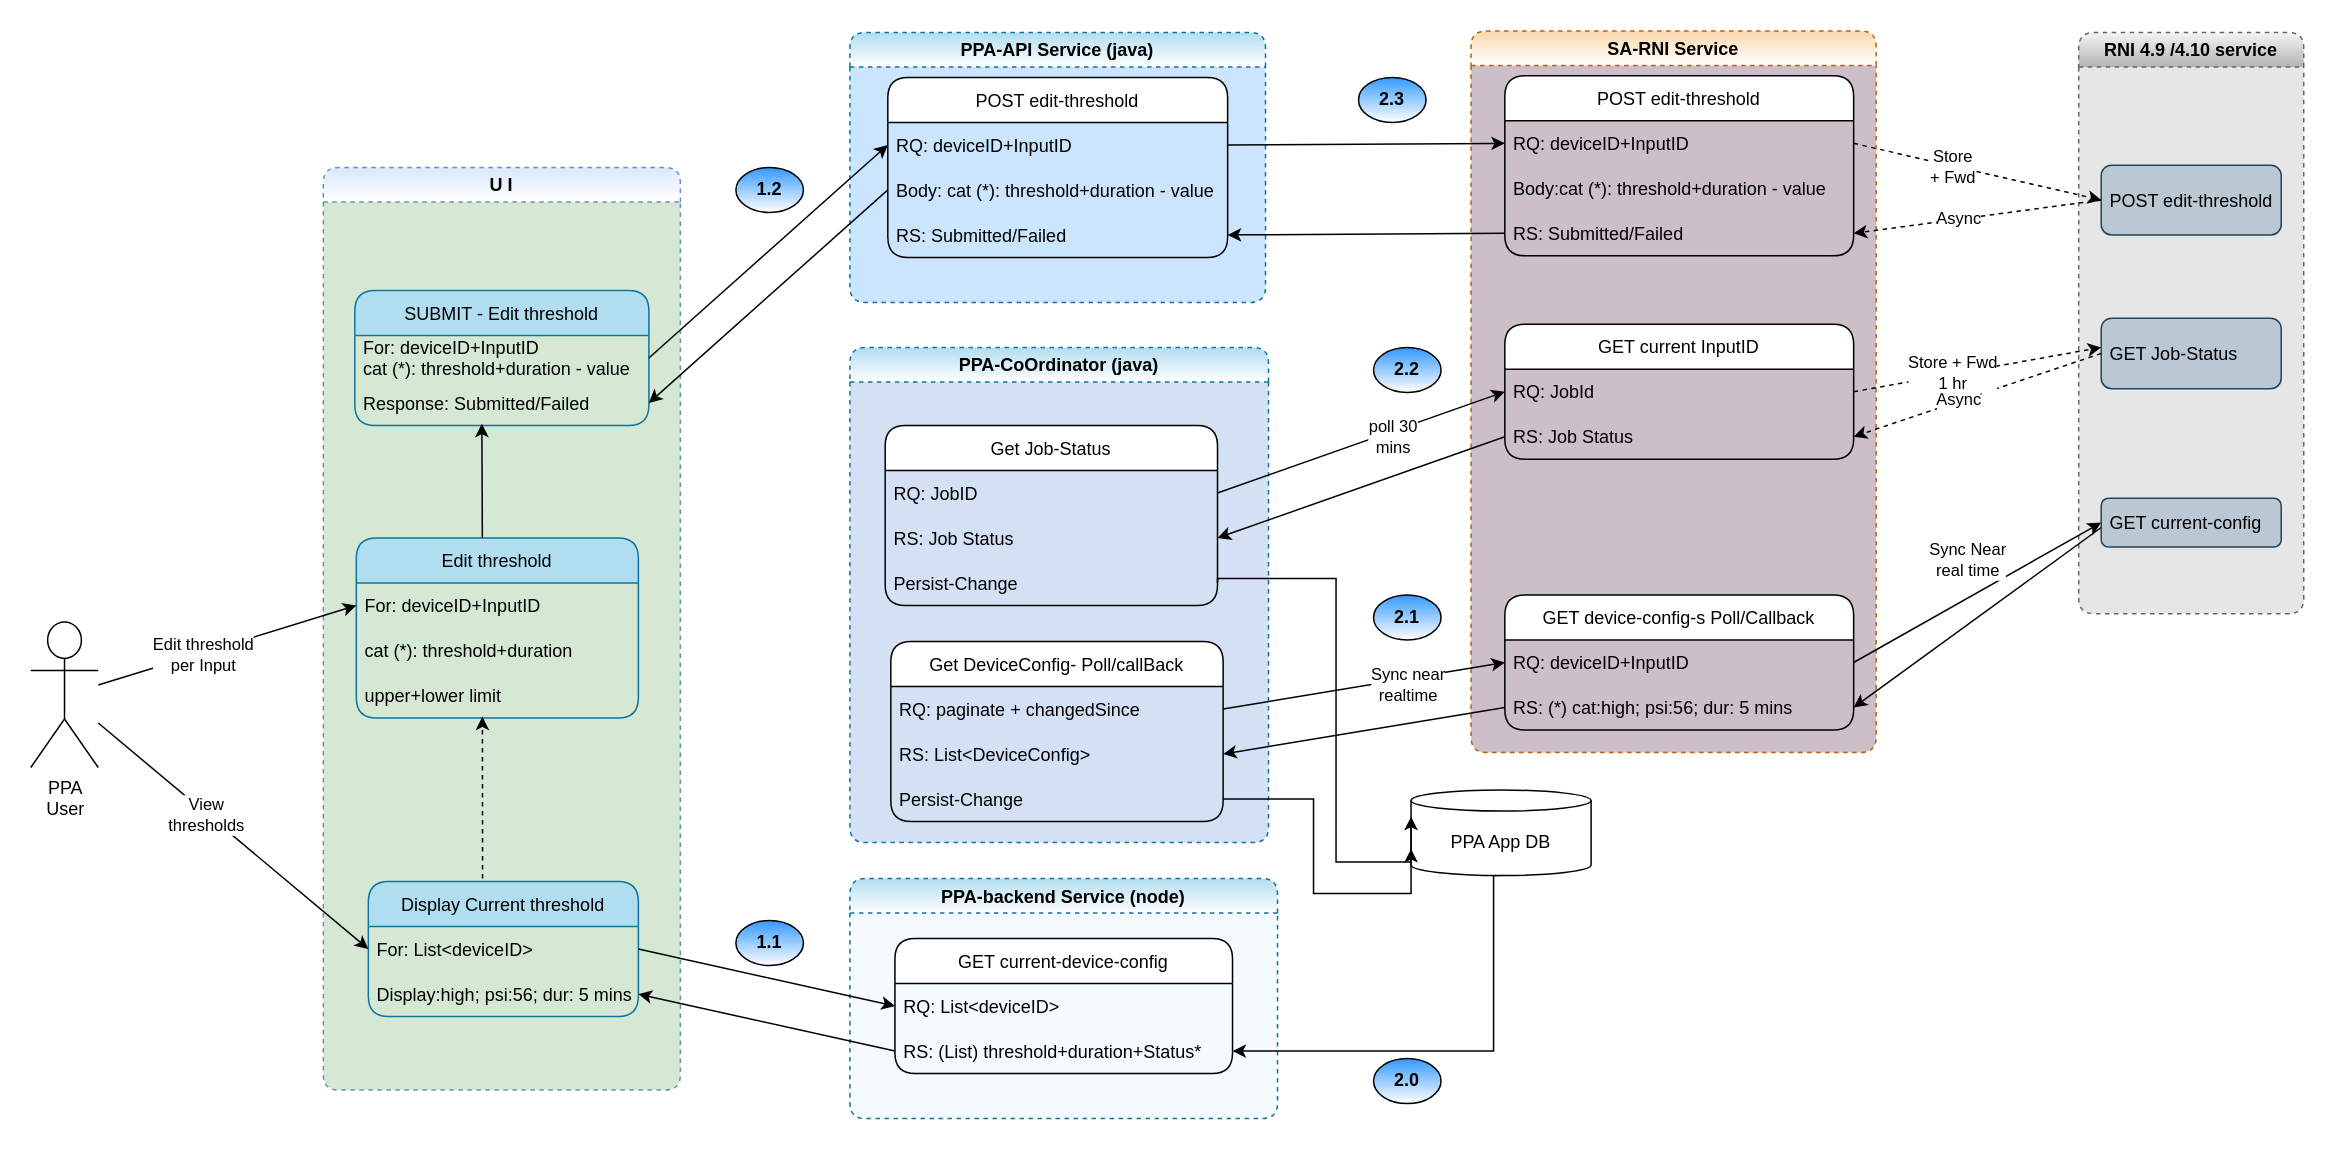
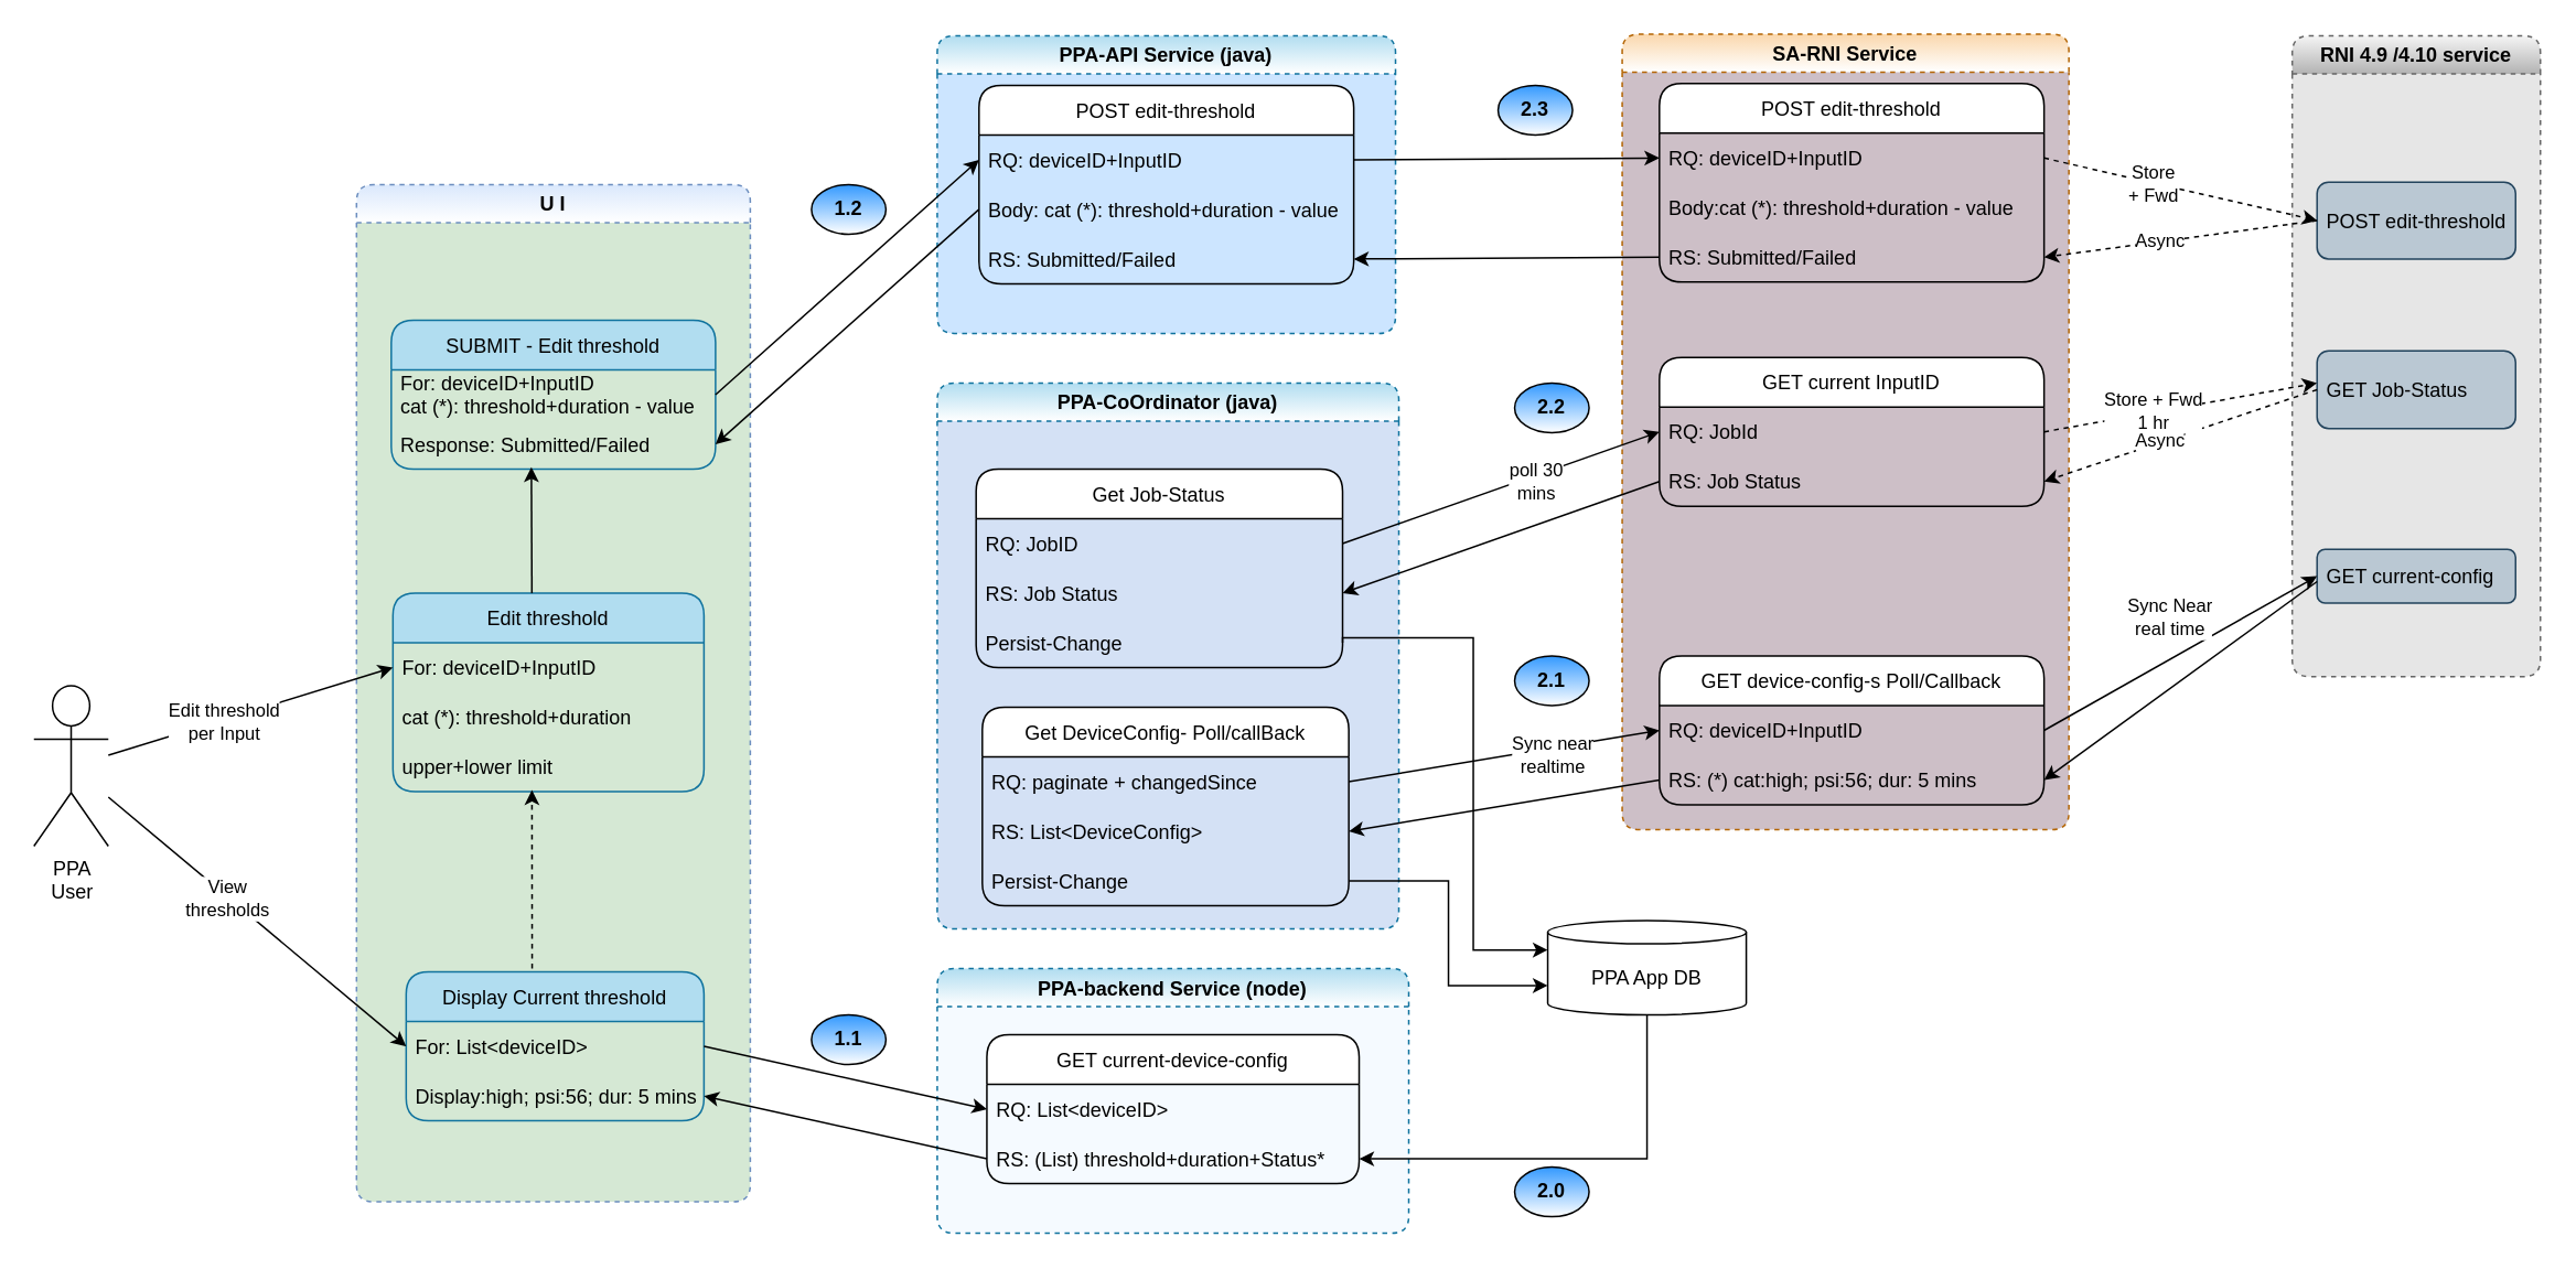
- <mxCell id="59" value="PPA App DB" style="shape=cylinder3;whiteSpace=wrap;html=1;boundedLbl=1;backgroundOutline=1;size=7;" parent="1" vertex="1"><mxGeometry x="940" y="526" width="120" height="57" as="geometry" /></mxCell>
+ <mxCell id="59" value="PPA App DB" style="shape=cylinder3;whiteSpace=wrap;html=1;boundedLbl=1;backgroundOutline=1;size=7;" parent="1" vertex="1"><mxGeometry x="935" y="556" width="120" height="57" as="geometry" /></mxCell>
